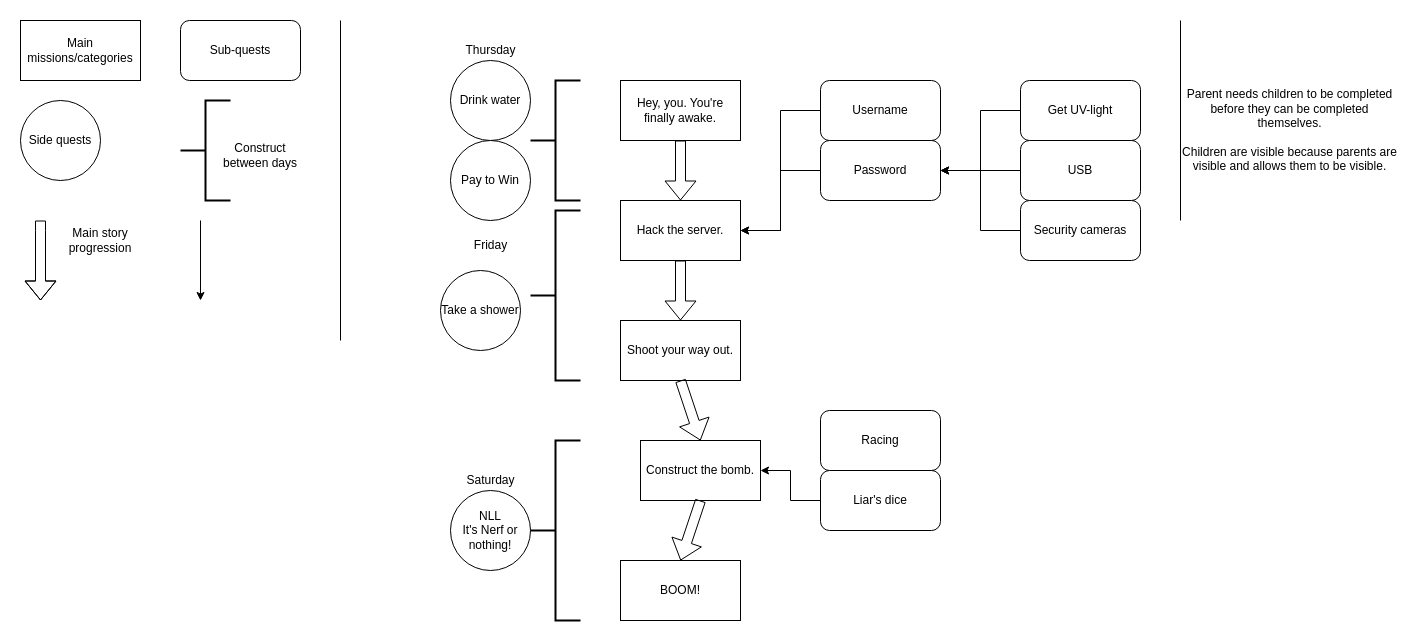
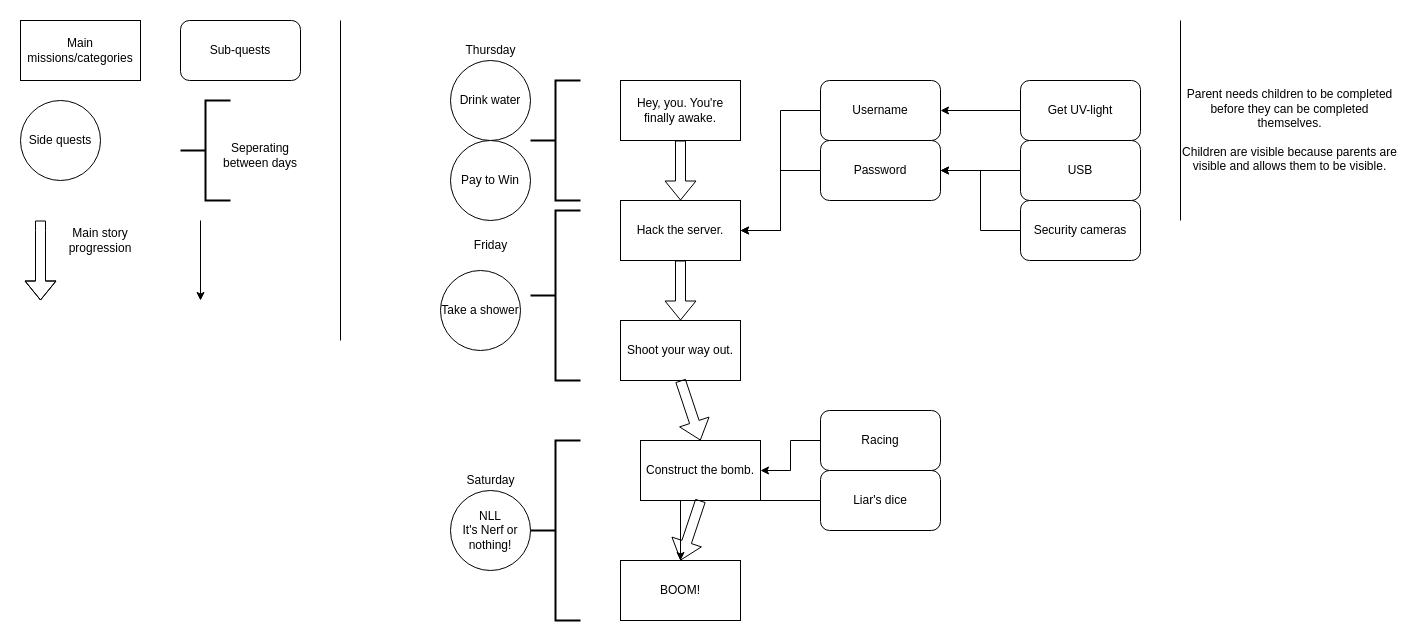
- <mxCell id="30" style="edgeStyle=orthogonalEdgeStyle;rounded=0;orthogonalLoop=1;jettySize=auto;html=1;" parent="1" source="31" target="11" edge="1"><mxGeometry relative="1" as="geometry" /></mxCell>
+ <mxCell id="30" style="edgeStyle=orthogonalEdgeStyle;rounded=0;orthogonalLoop=1;jettySize=auto;html=1;entryX=1;entryY=0.5;entryDx=0;entryDy=0;" parent="1" source="31" target="13" edge="1"><mxGeometry relative="1" as="geometry" /></mxCell>
- <mxCell id="42" value="Construct between days" style="text;html=1;strokeColor=none;fillColor=none;align=center;verticalAlign=middle;whiteSpace=wrap;rounded=0;" parent="1" vertex="1"><mxGeometry x="220" y="140" width="80" height="30" as="geometry" /></mxCell>
+ <mxCell id="42" value="Seperating between days" style="text;html=1;strokeColor=none;fillColor=none;align=center;verticalAlign=middle;whiteSpace=wrap;rounded=0;" parent="1" vertex="1"><mxGeometry x="220" y="140" width="80" height="30" as="geometry" /></mxCell>
+ <mxCell id="18" style="edgeStyle=orthogonalEdgeStyle;rounded=0;orthogonalLoop=1;jettySize=auto;html=1;entryX=1;entryY=0.5;entryDx=0;entryDy=0;" parent="1" source="19" target="6" edge="1"><mxGeometry relative="1" as="geometry" /></mxCell>
- <mxCell id="20" style="edgeStyle=orthogonalEdgeStyle;rounded=0;orthogonalLoop=1;jettySize=auto;html=1;entryX=1;entryY=0.5;entryDx=0;entryDy=0;" parent="1" source="21" target="6" edge="1"><mxGeometry relative="1" as="geometry" /></mxCell>
+ <mxCell id="20" style="edgeStyle=orthogonalEdgeStyle;rounded=0;orthogonalLoop=1;jettySize=auto;html=1;" parent="1" source="21" target="8" edge="1"><mxGeometry relative="1" as="geometry" /></mxCell>
